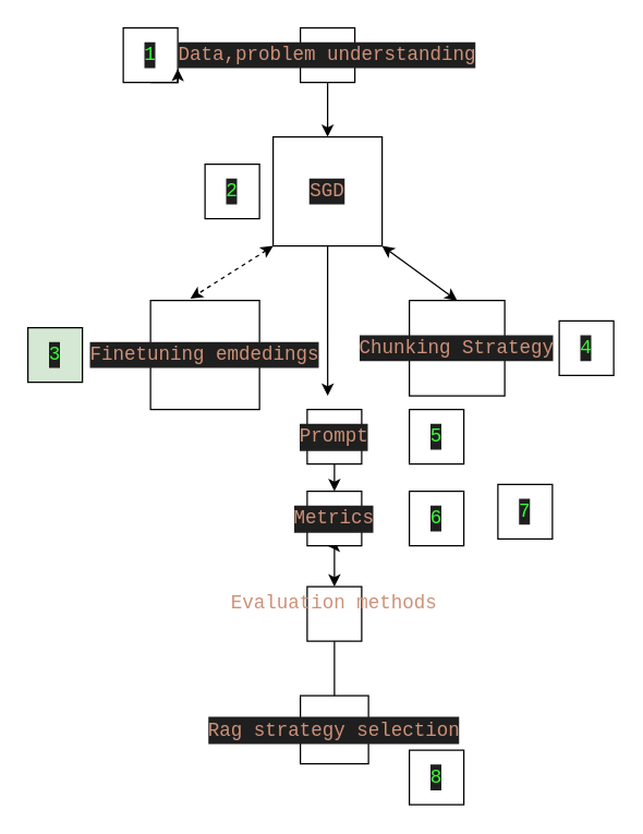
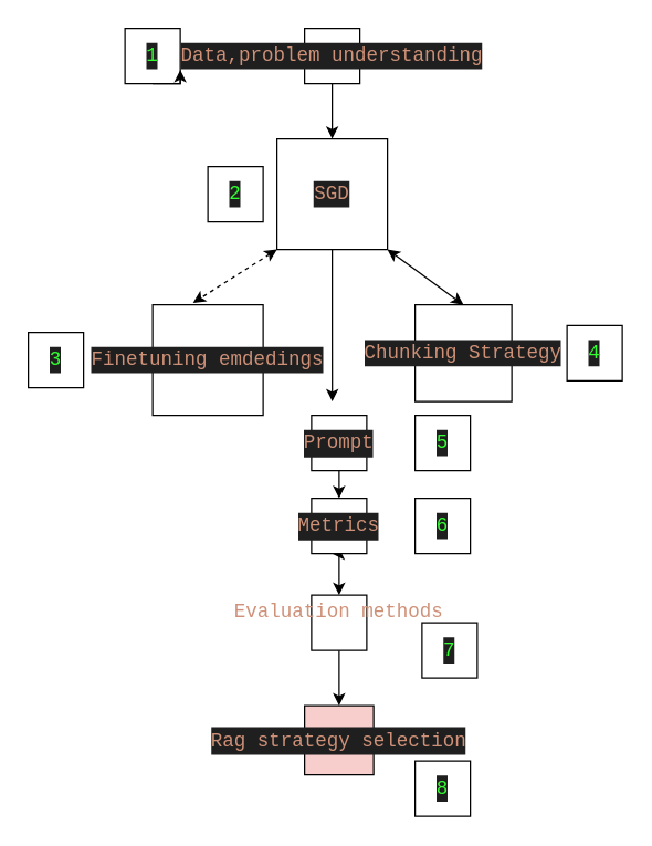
- <mxCell id="14" value="&lt;div style=&quot;background-color: rgb(31, 31, 31); font-family: Consolas, &amp;quot;Courier New&amp;quot;, monospace; font-size: 14px; line-height: 19px; white-space: pre;&quot;&gt;&lt;font color=&quot;#33ff33&quot;&gt;3&lt;/font&gt;&lt;/div&gt;" style="whiteSpace=wrap;html=1;aspect=fixed;fillColor=#d5e8d4;" parent="1" vertex="1"><mxGeometry x="20" y="240" width="40" height="40" as="geometry" /></mxCell>
+ <mxCell id="14" value="&lt;div style=&quot;background-color: rgb(31, 31, 31); font-family: Consolas, &amp;quot;Courier New&amp;quot;, monospace; font-size: 14px; line-height: 19px; white-space: pre;&quot;&gt;&lt;font color=&quot;#33ff33&quot;&gt;3&lt;/font&gt;&lt;/div&gt;" style="whiteSpace=wrap;html=1;aspect=fixed;" parent="1" vertex="1"><mxGeometry x="20" y="240" width="40" height="40" as="geometry" /></mxCell>
- <mxCell id="23" value="&lt;div style=&quot;background-color: rgb(31, 31, 31); font-family: Consolas, &amp;quot;Courier New&amp;quot;, monospace; font-size: 14px; line-height: 19px; white-space: pre;&quot;&gt;&lt;font color=&quot;#33ff33&quot;&gt;7&lt;/font&gt;&lt;/div&gt;" style="whiteSpace=wrap;html=1;aspect=fixed;" parent="1" vertex="1"><mxGeometry x="365" y="355" width="40" height="40" as="geometry" /></mxCell>
+ <mxCell id="23" value="&lt;div style=&quot;background-color: rgb(31, 31, 31); font-family: Consolas, &amp;quot;Courier New&amp;quot;, monospace; font-size: 14px; line-height: 19px; white-space: pre;&quot;&gt;&lt;font color=&quot;#33ff33&quot;&gt;7&lt;/font&gt;&lt;/div&gt;" style="whiteSpace=wrap;html=1;aspect=fixed;" parent="1" vertex="1"><mxGeometry x="305" y="450" width="40" height="40" as="geometry" /></mxCell>
- <mxCell id="10" style="edgeStyle=orthogonalEdgeStyle;rounded=0;orthogonalLoop=1;jettySize=auto;html=1;exitX=0.5;exitY=1;exitDx=0;exitDy=0;entryX=0.5;entryY=0;entryDx=0;entryDy=0;endArrow=none;" parent="1" source="11" target="22" edge="1"><mxGeometry relative="1" as="geometry" /></mxCell>
+ <mxCell id="10" style="edgeStyle=orthogonalEdgeStyle;rounded=0;orthogonalLoop=1;jettySize=auto;html=1;exitX=0.5;exitY=1;exitDx=0;exitDy=0;entryX=0.5;entryY=0;entryDx=0;entryDy=0;" parent="1" source="11" target="22" edge="1"><mxGeometry relative="1" as="geometry" /></mxCell>
- <mxCell id="22" value="&lt;div style=&quot;background-color: rgb(31, 31, 31); line-height: 19px;&quot;&gt;&lt;span style=&quot;background-color: initial; font-size: 14px; white-space: pre;&quot;&gt;&lt;font face=&quot;Consolas, Courier New, monospace&quot; color=&quot;#ce9178&quot;&gt;Rag strategy selection&lt;/font&gt;&lt;/span&gt;&lt;/div&gt;" style="whiteSpace=wrap;html=1;aspect=fixed;" parent="1" vertex="1"><mxGeometry x="220" y="510" width="50" height="50" as="geometry" /></mxCell>
+ <mxCell id="22" value="&lt;div style=&quot;background-color: rgb(31, 31, 31); line-height: 19px;&quot;&gt;&lt;span style=&quot;background-color: initial; font-size: 14px; white-space: pre;&quot;&gt;&lt;font face=&quot;Consolas, Courier New, monospace&quot; color=&quot;#ce9178&quot;&gt;Rag strategy selection&lt;/font&gt;&lt;/span&gt;&lt;/div&gt;" style="whiteSpace=wrap;html=1;aspect=fixed;fillColor=#f8cecc;" parent="1" vertex="1"><mxGeometry x="220" y="510" width="50" height="50" as="geometry" /></mxCell>
